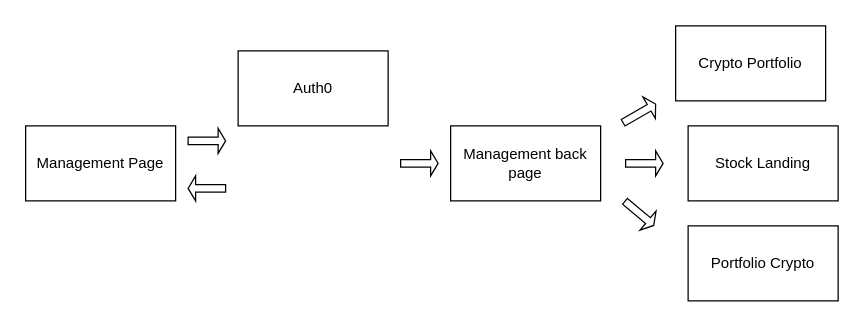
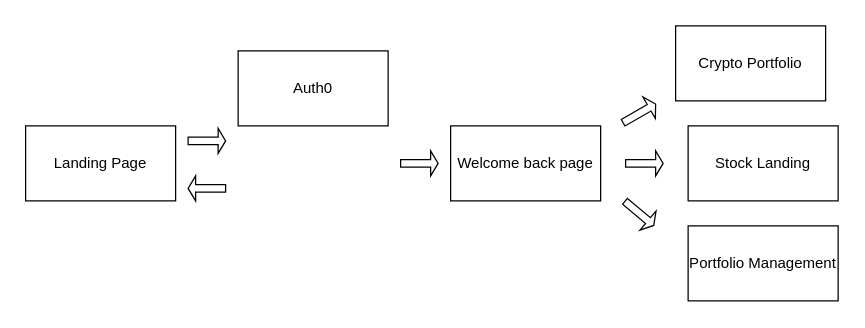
- <mxCell id="2" value="Management Page" style="rounded=0;whiteSpace=wrap;html=1;" parent="1" vertex="1"><mxGeometry x="20" y="100" width="120" height="60" as="geometry" /></mxCell>
+ <mxCell id="2" value="Landing Page" style="rounded=0;whiteSpace=wrap;html=1;" parent="1" vertex="1"><mxGeometry x="20" y="100" width="120" height="60" as="geometry" /></mxCell>
- <mxCell id="7" value="Management back page" style="rounded=0;whiteSpace=wrap;html=1;" parent="1" vertex="1"><mxGeometry x="360" y="100" width="120" height="60" as="geometry" /></mxCell>
+ <mxCell id="7" value="Welcome back page" style="rounded=0;whiteSpace=wrap;html=1;" parent="1" vertex="1"><mxGeometry x="360" y="100" width="120" height="60" as="geometry" /></mxCell>
- <mxCell id="13" value="Portfolio Crypto" style="rounded=0;whiteSpace=wrap;html=1;" parent="1" vertex="1"><mxGeometry x="550" y="180" width="120" height="60" as="geometry" /></mxCell>
+ <mxCell id="13" value="Portfolio Management" style="rounded=0;whiteSpace=wrap;html=1;" parent="1" vertex="1"><mxGeometry x="550" y="180" width="120" height="60" as="geometry" /></mxCell>
